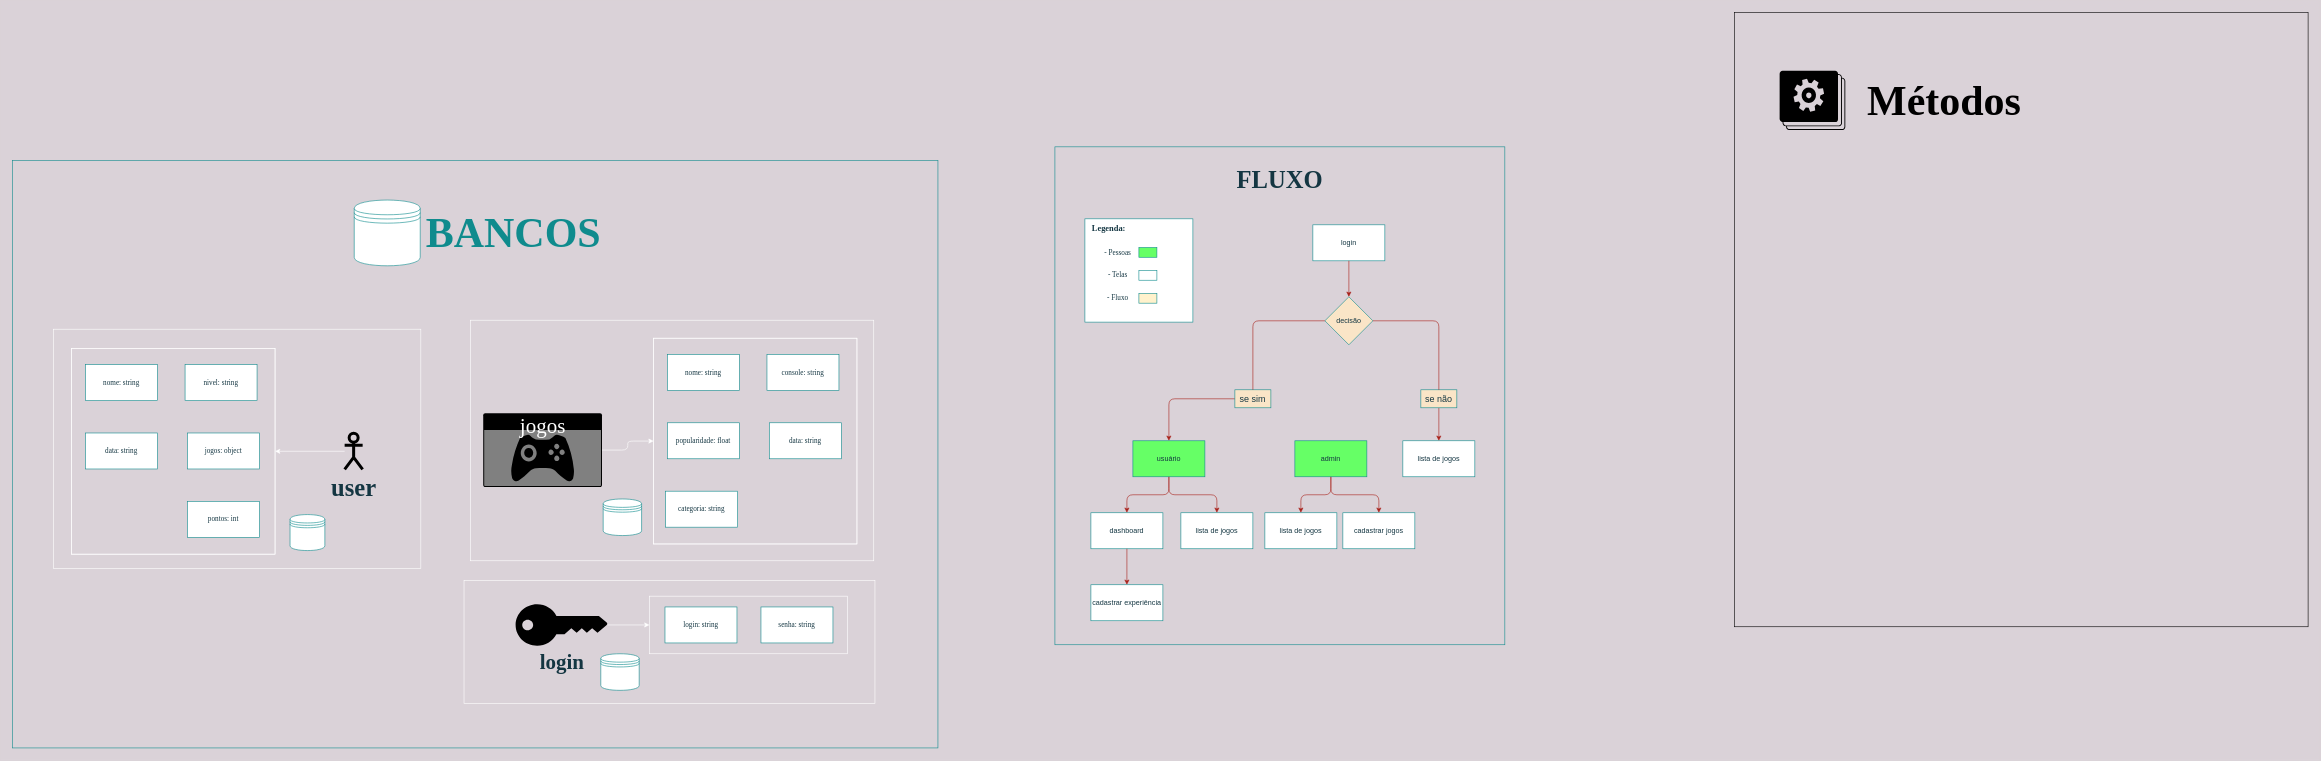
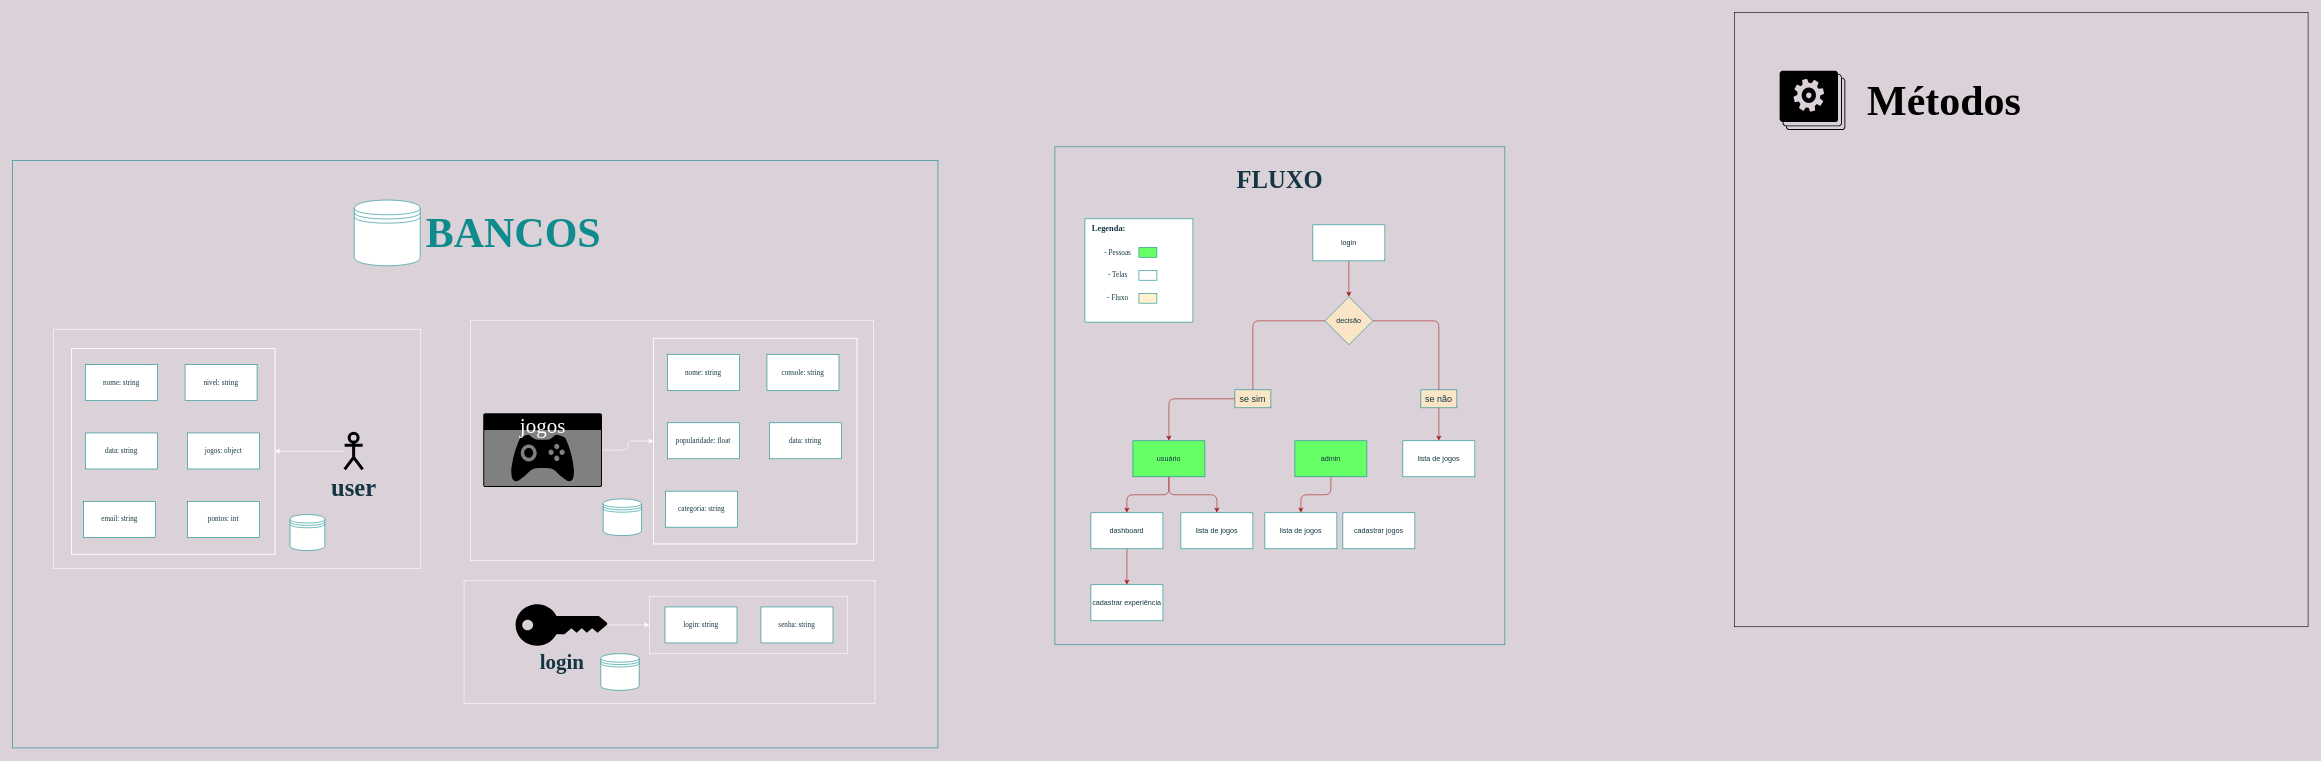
- <mxCell id="53" style="edgeStyle=orthogonalEdgeStyle;curved=0;rounded=1;sketch=0;orthogonalLoop=1;jettySize=auto;html=1;fontSize=12;fontColor=#143642;endArrow=classic;endFill=1;strokeColor=#A8201A;fillColor=#FAE5C7;labelBackgroundColor=#DAD2D8;" parent="44" source="54" target="47" edge="1"><mxGeometry relative="1" as="geometry" /></mxCell>
+ <mxCell id="27" value="email: string" style="rounded=0;whiteSpace=wrap;html=1;sketch=0;fontFamily=Lucida Console;fontSize=12;fontColor=#143642;strokeWidth=1;fillColor=#FFFFFF;strokeColor=#0F8B8D;" parent="24" vertex="1"><mxGeometry x="20" y="255" width="120" height="60" as="geometry" /></mxCell>
